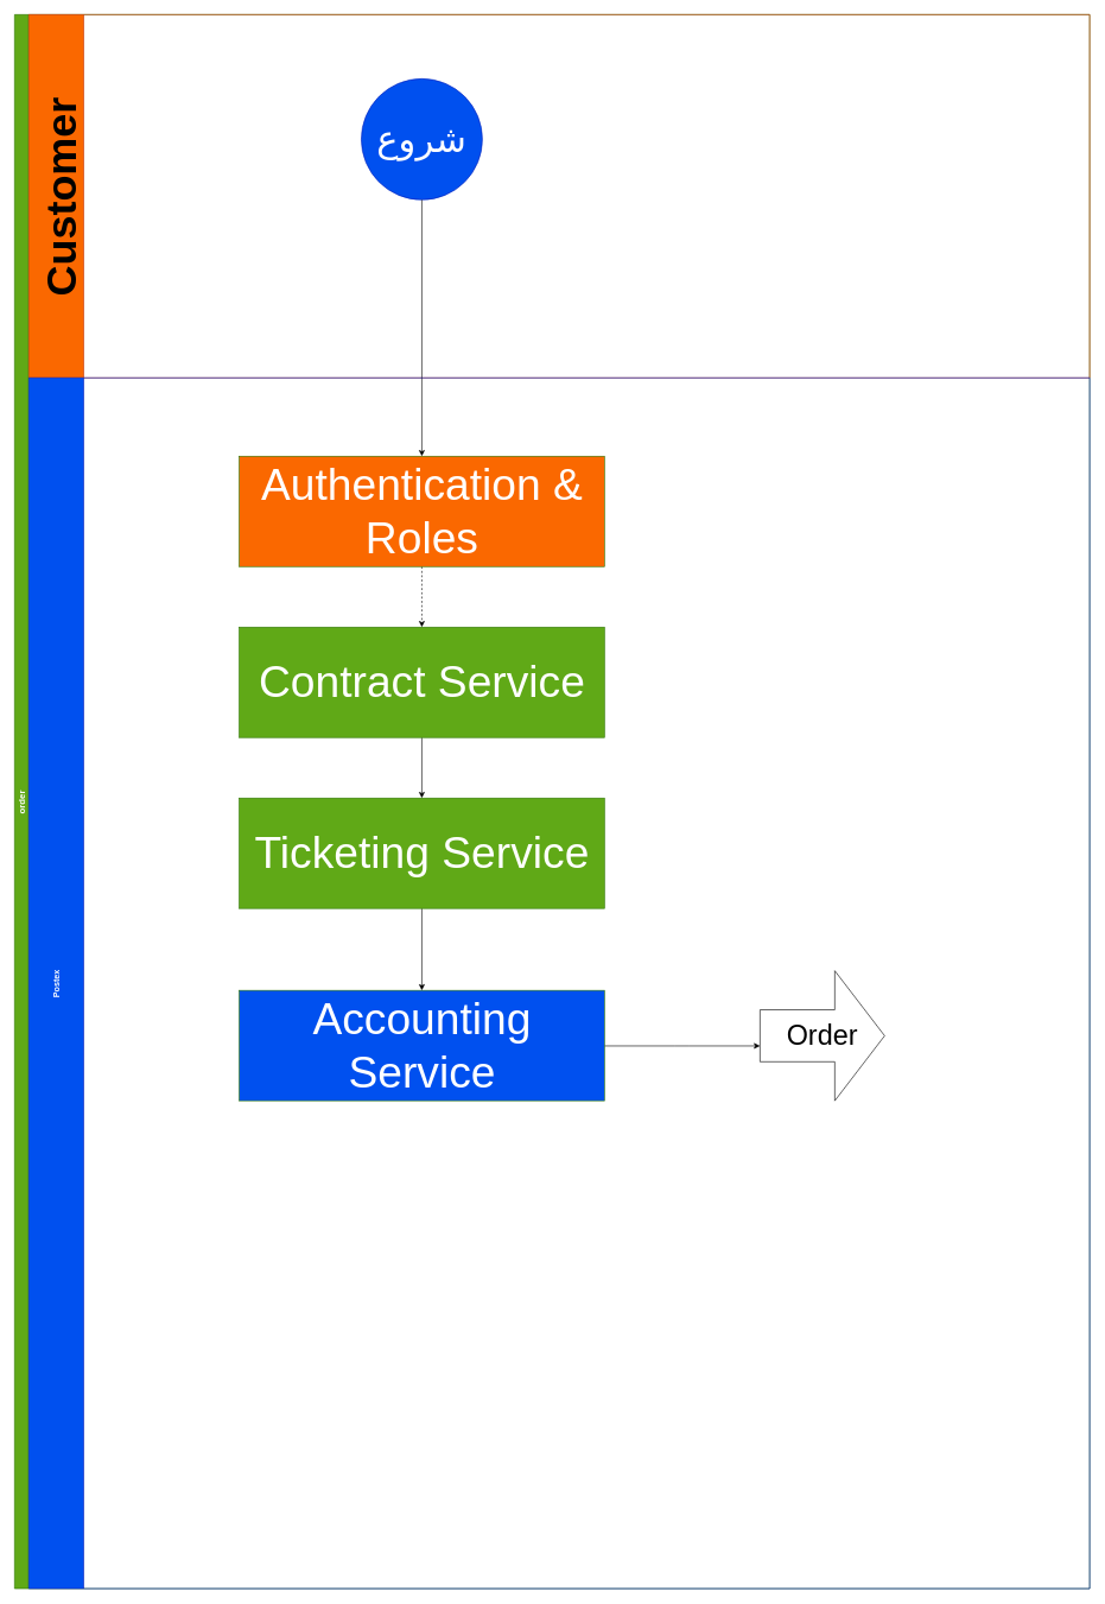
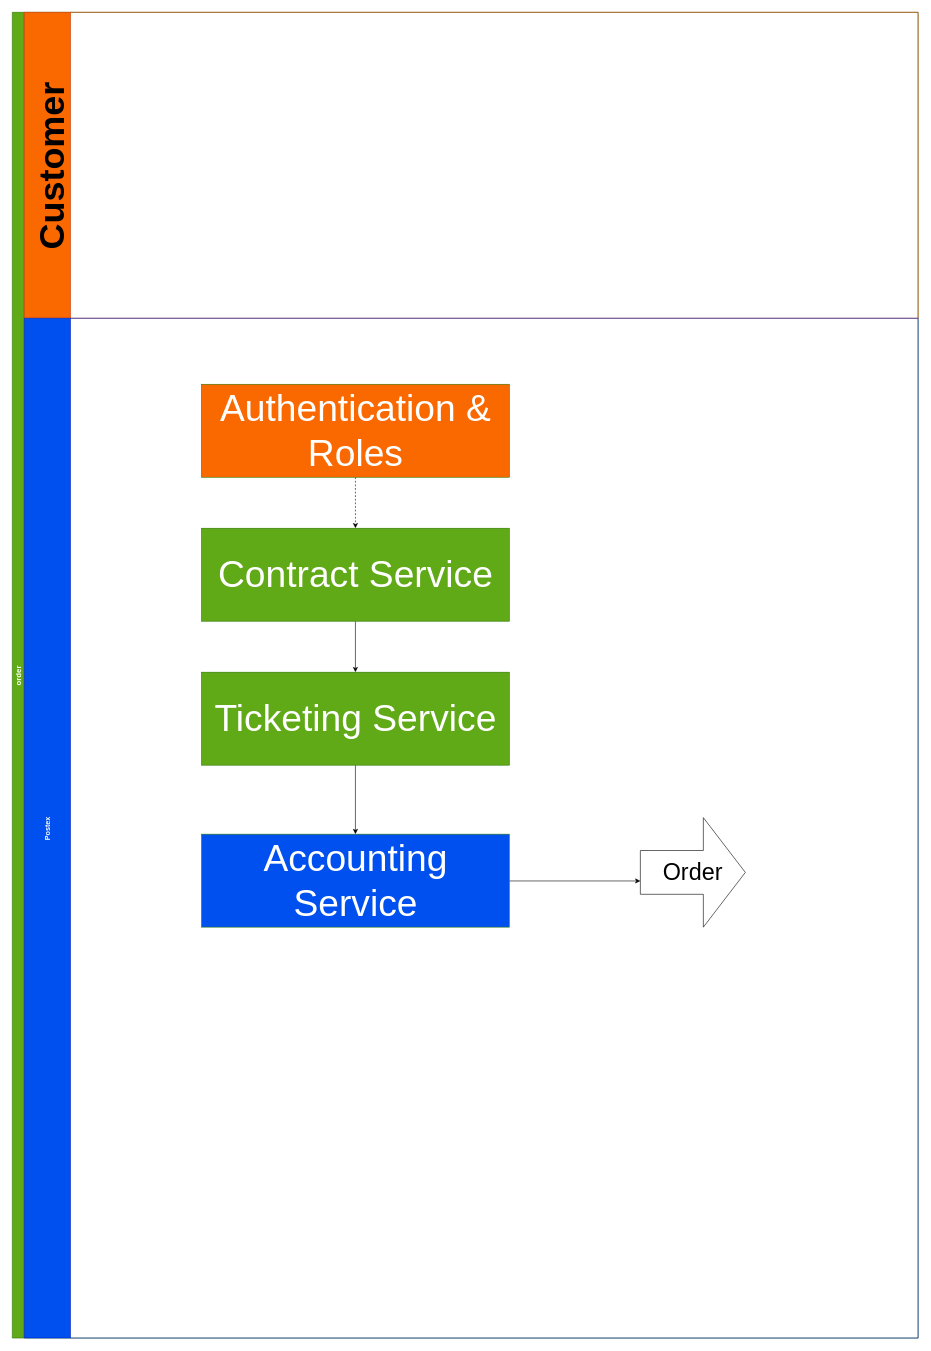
- <mxCell id="4" value="&lt;font style=&quot;font-size: 51px&quot;&gt;شروع&lt;/font&gt;" style="ellipse;whiteSpace=wrap;html=1;aspect=fixed;fontSize=13;fillColor=#0050ef;strokeColor=#001DBC;fontColor=#ffffff;" parent="3" vertex="1"><mxGeometry x="467" y="90" width="170" height="170" as="geometry" /></mxCell>
- <mxCell id="5" value="" style="edgeStyle=orthogonalEdgeStyle;html=1;fontSize=51;" parent="2" source="4" target="8" edge="1"><mxGeometry relative="1" as="geometry" /></mxCell>
